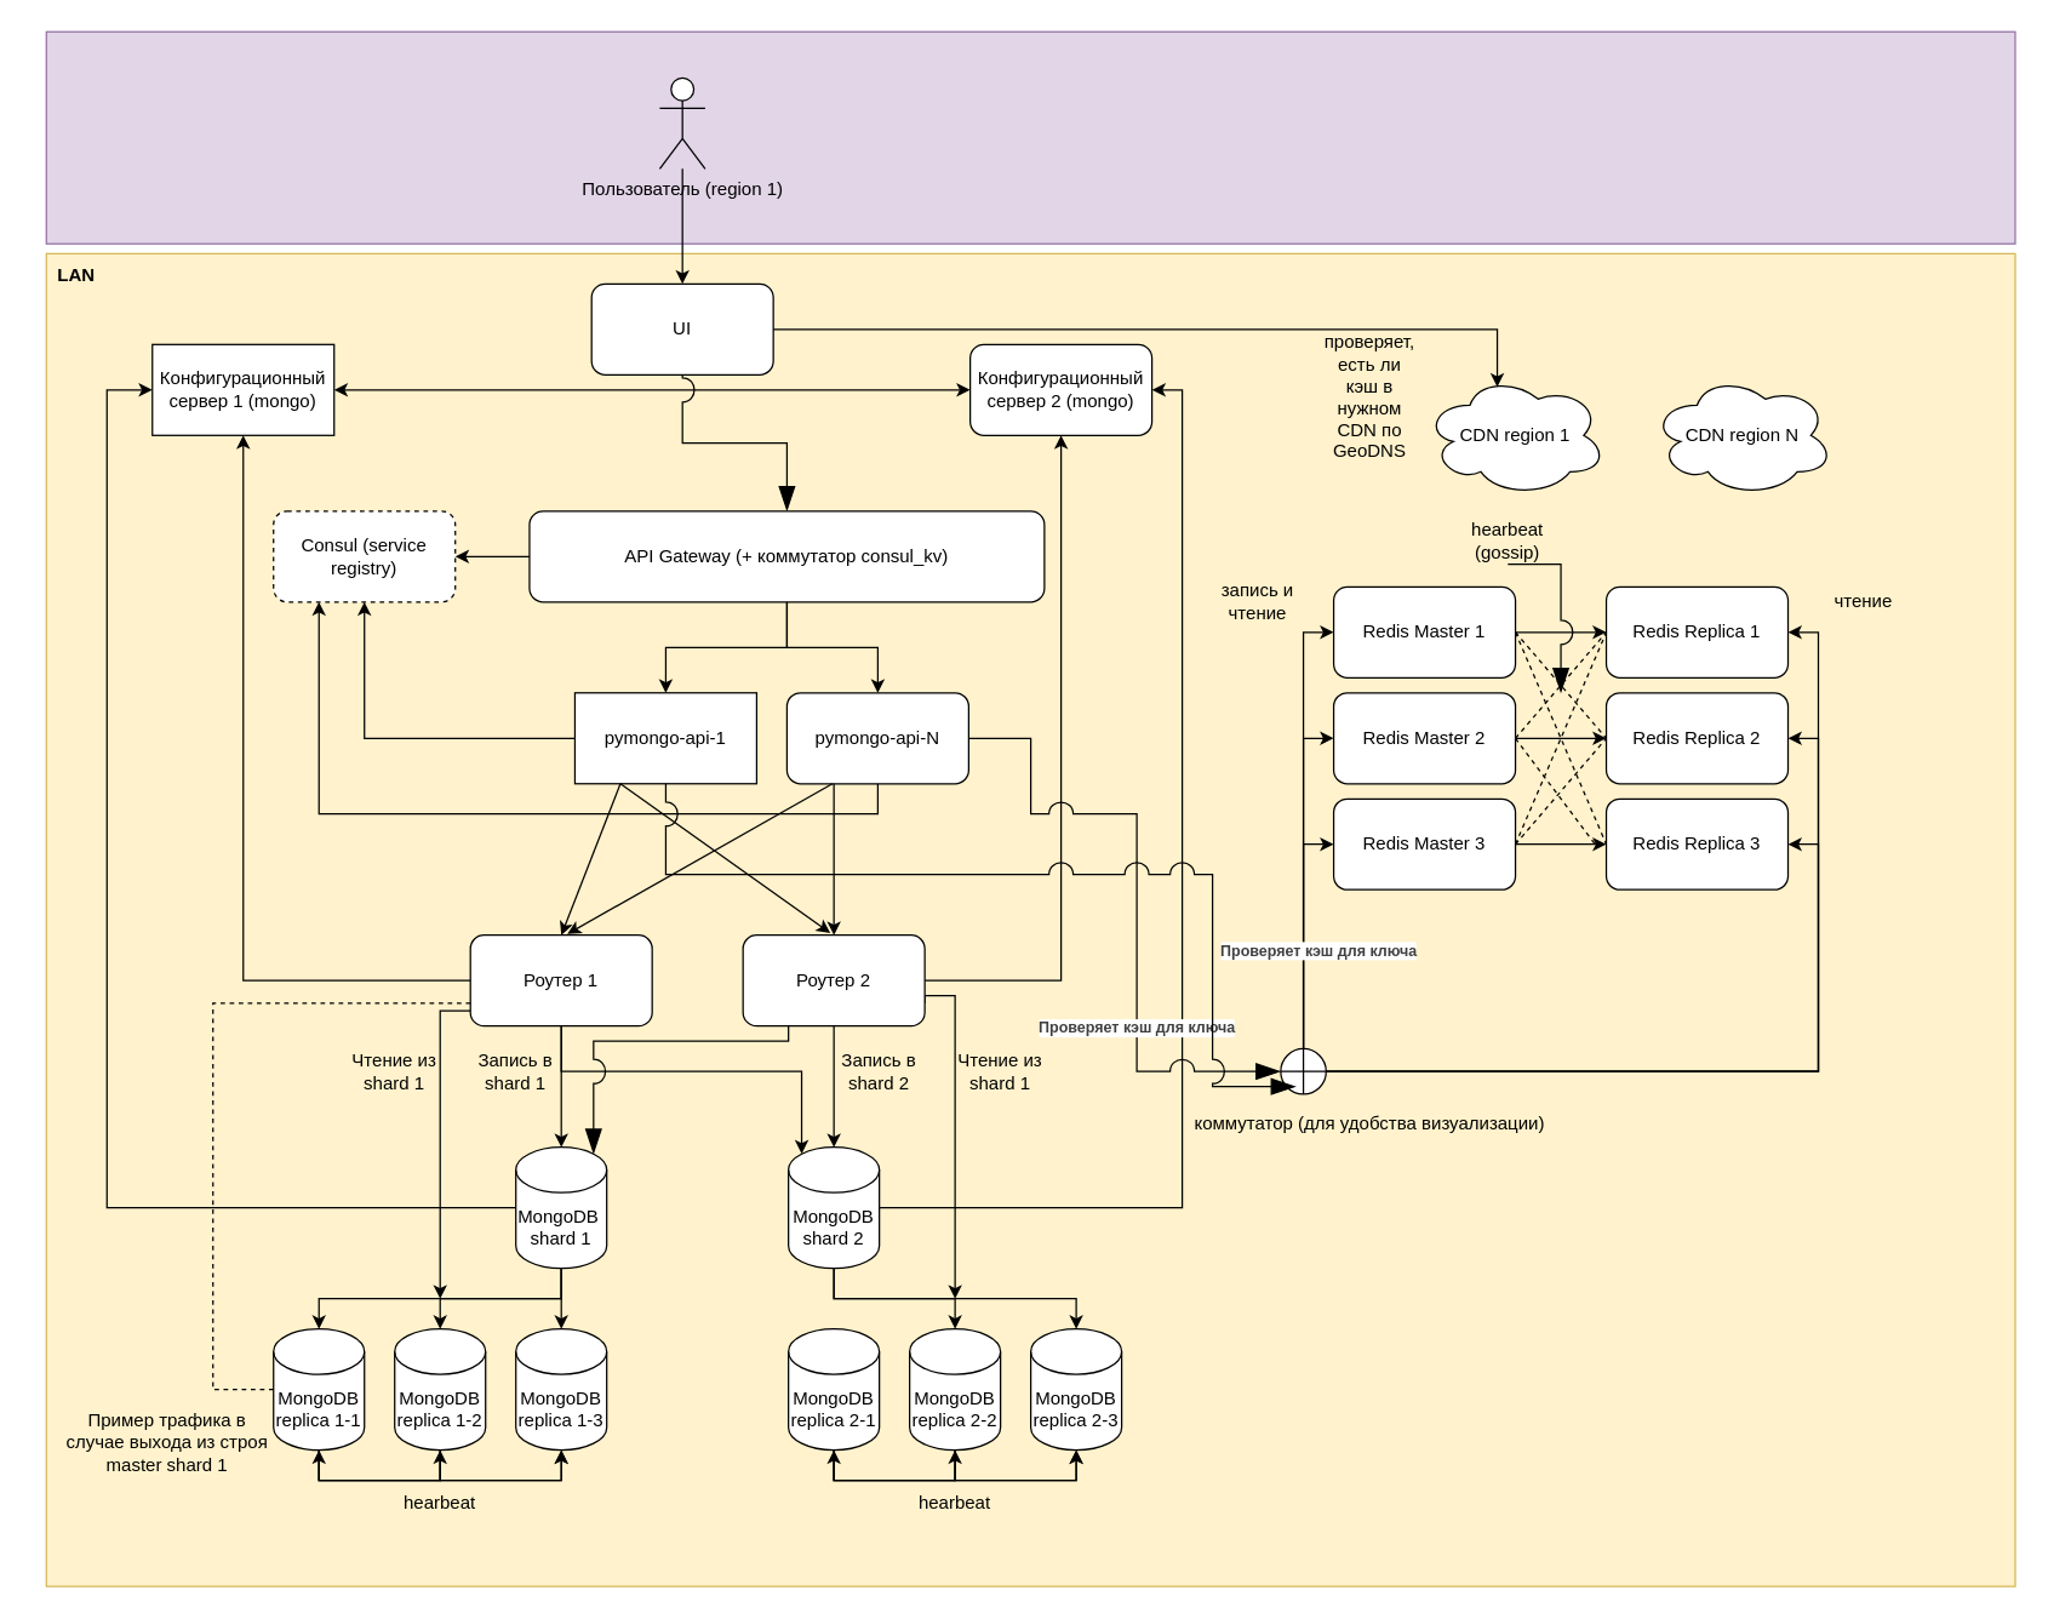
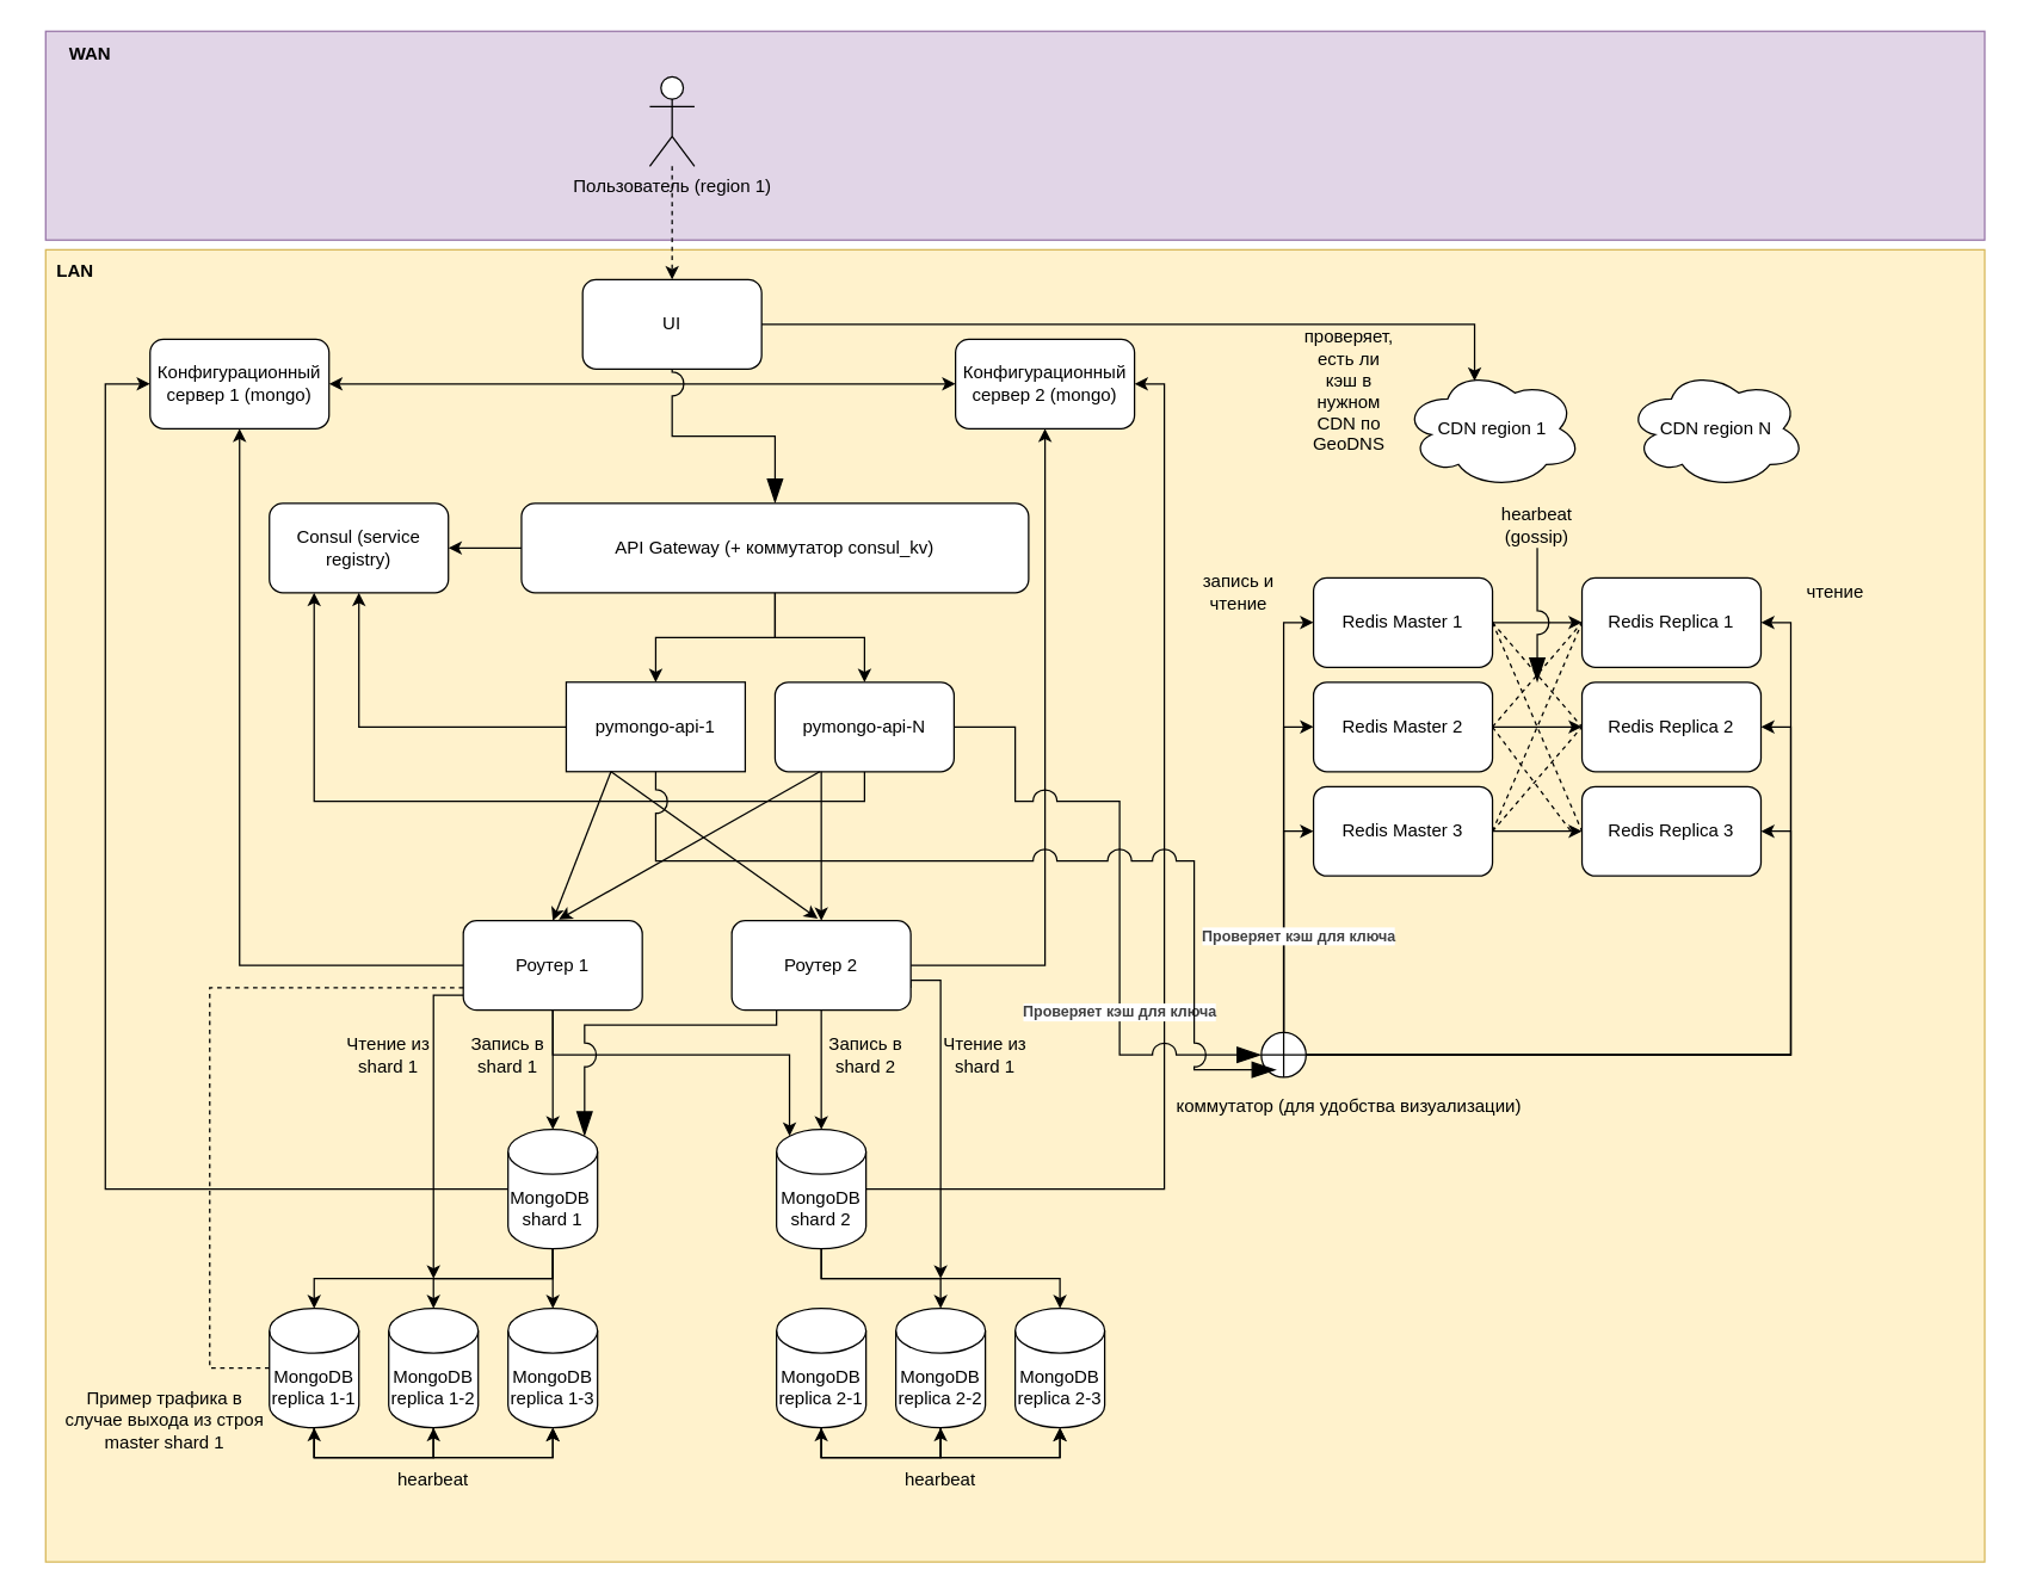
+ <mxCell id="17" value="&lt;b&gt;WAN&lt;/b&gt;" style="text;html=1;align=center;verticalAlign=middle;whiteSpace=wrap;rounded=0;" parent="1" vertex="1"><mxGeometry x="30" y="21" width="60" height="30" as="geometry" /></mxCell>
- <mxCell id="15" style="edgeStyle=orthogonalEdgeStyle;rounded=0;orthogonalLoop=1;jettySize=auto;html=1;" edge="1" parent="1" source="16" target="97"><mxGeometry relative="1" as="geometry" /></mxCell>
+ <mxCell id="15" style="edgeStyle=orthogonalEdgeStyle;rounded=0;orthogonalLoop=1;jettySize=auto;html=1;dashed=1;" edge="1" parent="1" source="16" target="97"><mxGeometry relative="1" as="geometry" /></mxCell>
- <mxCell id="6" value="Конфигурационный сервер 1 (mongo)" style="whiteSpace=wrap;html=1;rounded=0;" parent="1" vertex="1"><mxGeometry x="100" y="227" width="120" height="60" as="geometry" /></mxCell>
+ <mxCell id="6" value="Конфигурационный сервер 1 (mongo)" style="rounded=1;whiteSpace=wrap;html=1;" parent="1" vertex="1"><mxGeometry x="100" y="227" width="120" height="60" as="geometry" /></mxCell>
- <mxCell id="63" value="hearbeat (gossip)" style="text;html=1;align=center;verticalAlign=middle;whiteSpace=wrap;rounded=0;" parent="47" vertex="1"><mxGeometry x="165" y="5" width="60" height="30" as="geometry" /></mxCell>
+ <mxCell id="63" value="hearbeat (gossip)" style="text;html=1;align=center;verticalAlign=middle;whiteSpace=wrap;rounded=0;" parent="47" vertex="1"><mxGeometry x="200" width="60" height="30" as="geometry" /></mxCell>
- <mxCell id="87" value="Consul (service registry)" style="rounded=1;whiteSpace=wrap;html=1;dashed=1;" parent="82" vertex="1"><mxGeometry width="120" height="60" as="geometry" /></mxCell>
+ <mxCell id="87" value="Consul (service registry)" style="rounded=1;whiteSpace=wrap;html=1;" parent="82" vertex="1"><mxGeometry width="120" height="60" as="geometry" /></mxCell>
